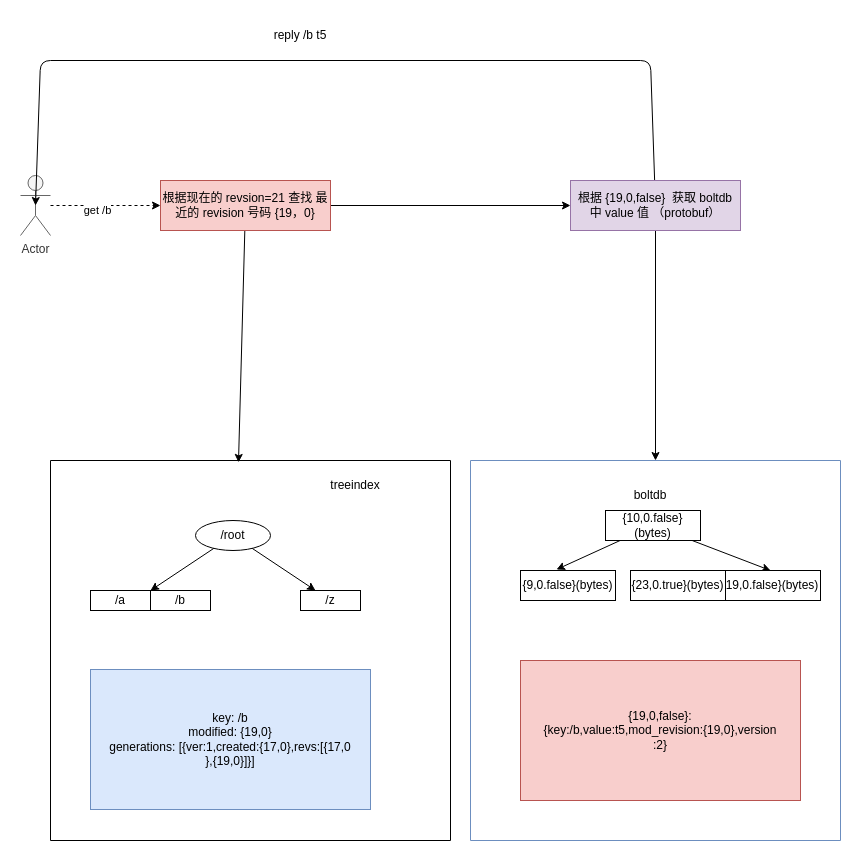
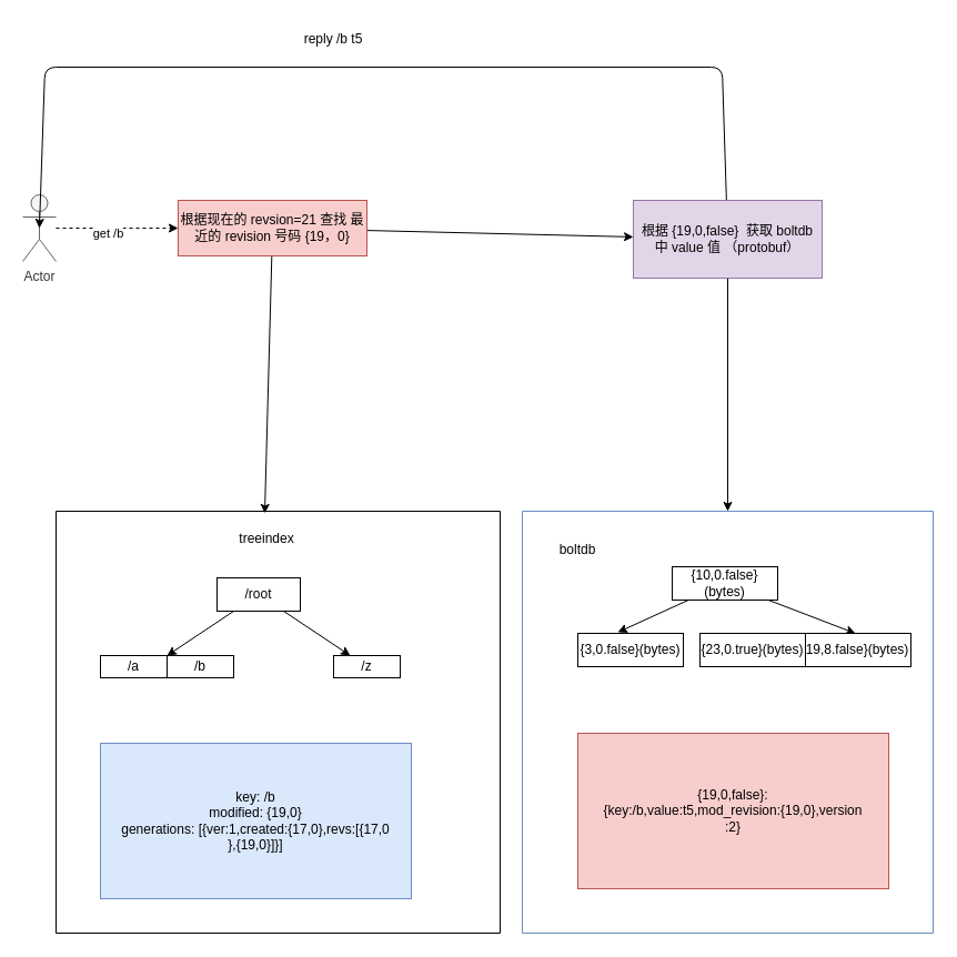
- <mxCell id="28" value="根据 {19,0,false}&amp;nbsp; 获取 boltdb 中 value 值 （protobuf）" style="rounded=0;whiteSpace=wrap;html=1;fillColor=#e1d5e7;strokeColor=#9673a6;" vertex="1" parent="1"><mxGeometry x="570" y="180" width="170" height="50" as="geometry" /></mxCell>
+ <mxCell id="28" value="根据 {19,0,false}&amp;nbsp; 获取 boltdb 中 value 值 （protobuf）" style="rounded=0;whiteSpace=wrap;html=1;fillColor=#e1d5e7;strokeColor=#9673a6;" vertex="1" parent="1"><mxGeometry x="570" y="180" width="170" height="70" as="geometry" /></mxCell>
- <mxCell id="3" value="treeindex" style="text;html=1;strokeColor=none;fillColor=none;align=center;verticalAlign=middle;whiteSpace=wrap;rounded=0;" vertex="1" parent="2"><mxGeometry x="275" y="10" width="60" height="30" as="geometry" /></mxCell>
+ <mxCell id="3" value="treeindex" style="text;html=1;strokeColor=none;fillColor=none;align=center;verticalAlign=middle;whiteSpace=wrap;rounded=0;" vertex="1" parent="2"><mxGeometry x="160" y="10" width="60" height="30" as="geometry" /></mxCell>
- <mxCell id="12" value="boltdb" style="text;html=1;strokeColor=none;fillColor=none;align=center;verticalAlign=middle;whiteSpace=wrap;rounded=0;" vertex="1" parent="11"><mxGeometry x="150" y="20" width="60" height="30" as="geometry" /></mxCell>
+ <mxCell id="12" value="boltdb" style="text;html=1;strokeColor=none;fillColor=none;align=center;verticalAlign=middle;whiteSpace=wrap;rounded=0;" vertex="1" parent="11"><mxGeometry x="20" y="20" width="60" height="30" as="geometry" /></mxCell>
- <mxCell id="6" value="/root" style="ellipse;whiteSpace=wrap;html=1;" vertex="1" parent="2"><mxGeometry x="145" y="60" width="75" height="30" as="geometry" /></mxCell>
+ <mxCell id="6" value="/root" style="rounded=0;whiteSpace=wrap;html=1;" vertex="1" parent="2"><mxGeometry x="145" y="60" width="75" height="30" as="geometry" /></mxCell>
- <mxCell id="17" value="{9,0.false}(bytes)" style="rounded=0;whiteSpace=wrap;html=1;" vertex="1" parent="11"><mxGeometry x="50" y="110" width="95" height="30" as="geometry" /></mxCell>
+ <mxCell id="17" value="{3,0.false}(bytes)" style="rounded=0;whiteSpace=wrap;html=1;" vertex="1" parent="11"><mxGeometry x="50" y="110" width="95" height="30" as="geometry" /></mxCell>
- <mxCell id="16" value="{19,0.false}(bytes)" style="rounded=0;whiteSpace=wrap;html=1;" vertex="1" parent="11"><mxGeometry x="250" y="110" width="100" height="30" as="geometry" /></mxCell>
+ <mxCell id="16" value="{19,8.false}(bytes)" style="rounded=0;whiteSpace=wrap;html=1;" vertex="1" parent="11"><mxGeometry x="250" y="110" width="100" height="30" as="geometry" /></mxCell>
